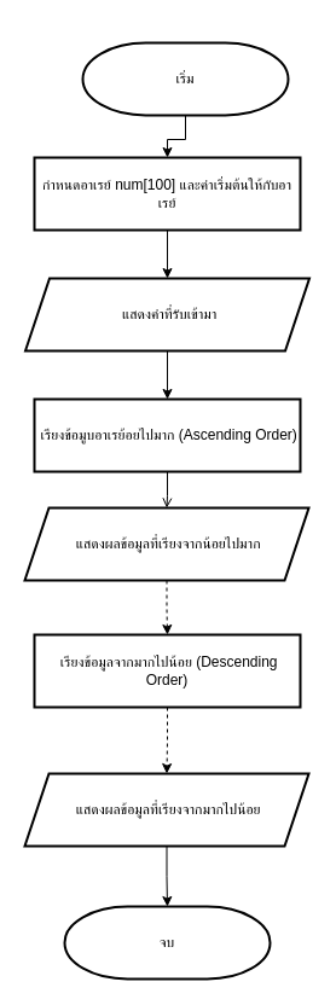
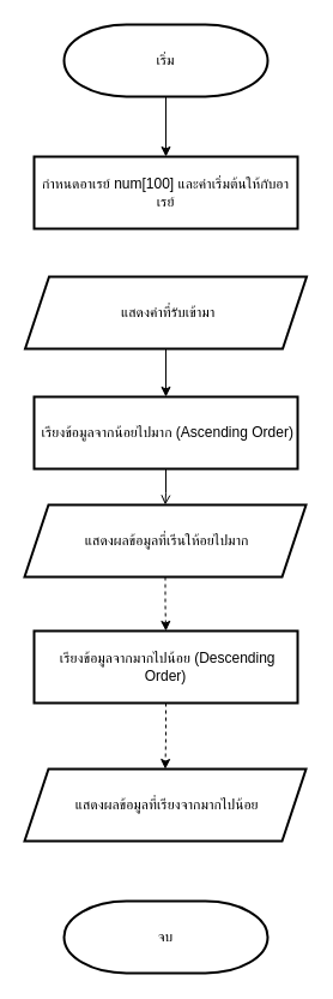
- <mxCell id="3" value="เริ่ม" style="strokeWidth=2;html=1;shape=mxgraph.flowchart.terminator;whiteSpace=wrap;" parent="1" vertex="1"><mxGeometry x="68" y="35" width="170" height="60" as="geometry" /></mxCell>
+ <mxCell id="3" value="เริ่ม" style="strokeWidth=2;html=1;shape=mxgraph.flowchart.terminator;whiteSpace=wrap;" parent="1" vertex="1"><mxGeometry x="53" y="20" width="170" height="60" as="geometry" /></mxCell>
- <mxCell id="4" value="" style="edgeStyle=orthogonalEdgeStyle;rounded=0;orthogonalLoop=1;jettySize=auto;html=1;" edge="1" parent="1" source="5" target="7"><mxGeometry relative="1" as="geometry" /></mxCell>
- <mxCell id="9" value="&amp;nbsp;เรียงข้อมูบอาเรย้อยไปมาก (Ascending Order)" style="whiteSpace=wrap;html=1;strokeWidth=2;" vertex="1" parent="1"><mxGeometry x="28" y="330" width="220" height="60" as="geometry" /></mxCell>
+ <mxCell id="9" value="&amp;nbsp;เรียงข้อมูลจากน้อยไปมาก (Ascending Order)" style="whiteSpace=wrap;html=1;strokeWidth=2;" vertex="1" parent="1"><mxGeometry x="28" y="330" width="220" height="60" as="geometry" /></mxCell>
- <mxCell id="11" value="&lt;div&gt;&amp;nbsp;แสดงผลข้อมูลที่เรียงจากน้อยไปมาก&lt;br&gt;&lt;/div&gt;" style="shape=parallelogram;perimeter=parallelogramPerimeter;whiteSpace=wrap;html=1;fixedSize=1;strokeWidth=2;" vertex="1" parent="1"><mxGeometry x="20" y="420" width="235" height="60" as="geometry" /></mxCell>
+ <mxCell id="11" value="&lt;div&gt;&amp;nbsp;แสดงผลข้อมูลที่เรีนให้อยไปมาก&lt;br&gt;&lt;/div&gt;" style="shape=parallelogram;perimeter=parallelogramPerimeter;whiteSpace=wrap;html=1;fixedSize=1;strokeWidth=2;" vertex="1" parent="1"><mxGeometry x="20" y="420" width="235" height="60" as="geometry" /></mxCell>
- <mxCell id="14" value="" style="edgeStyle=orthogonalEdgeStyle;rounded=0;orthogonalLoop=1;jettySize=auto;html=1;" edge="1" parent="1" source="15" target="16"><mxGeometry relative="1" as="geometry" /></mxCell>
